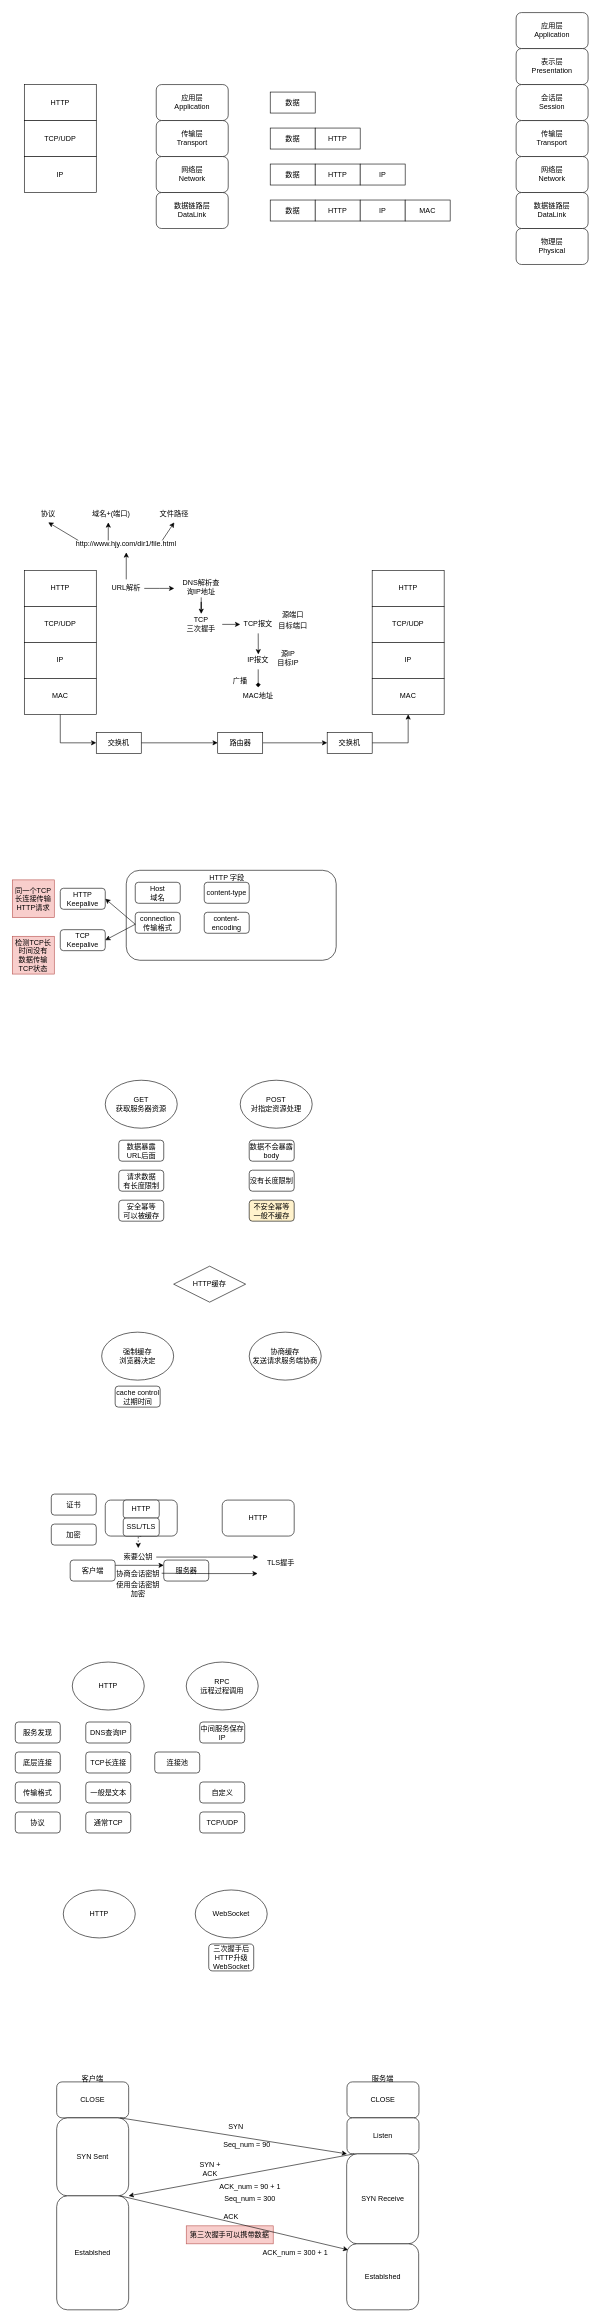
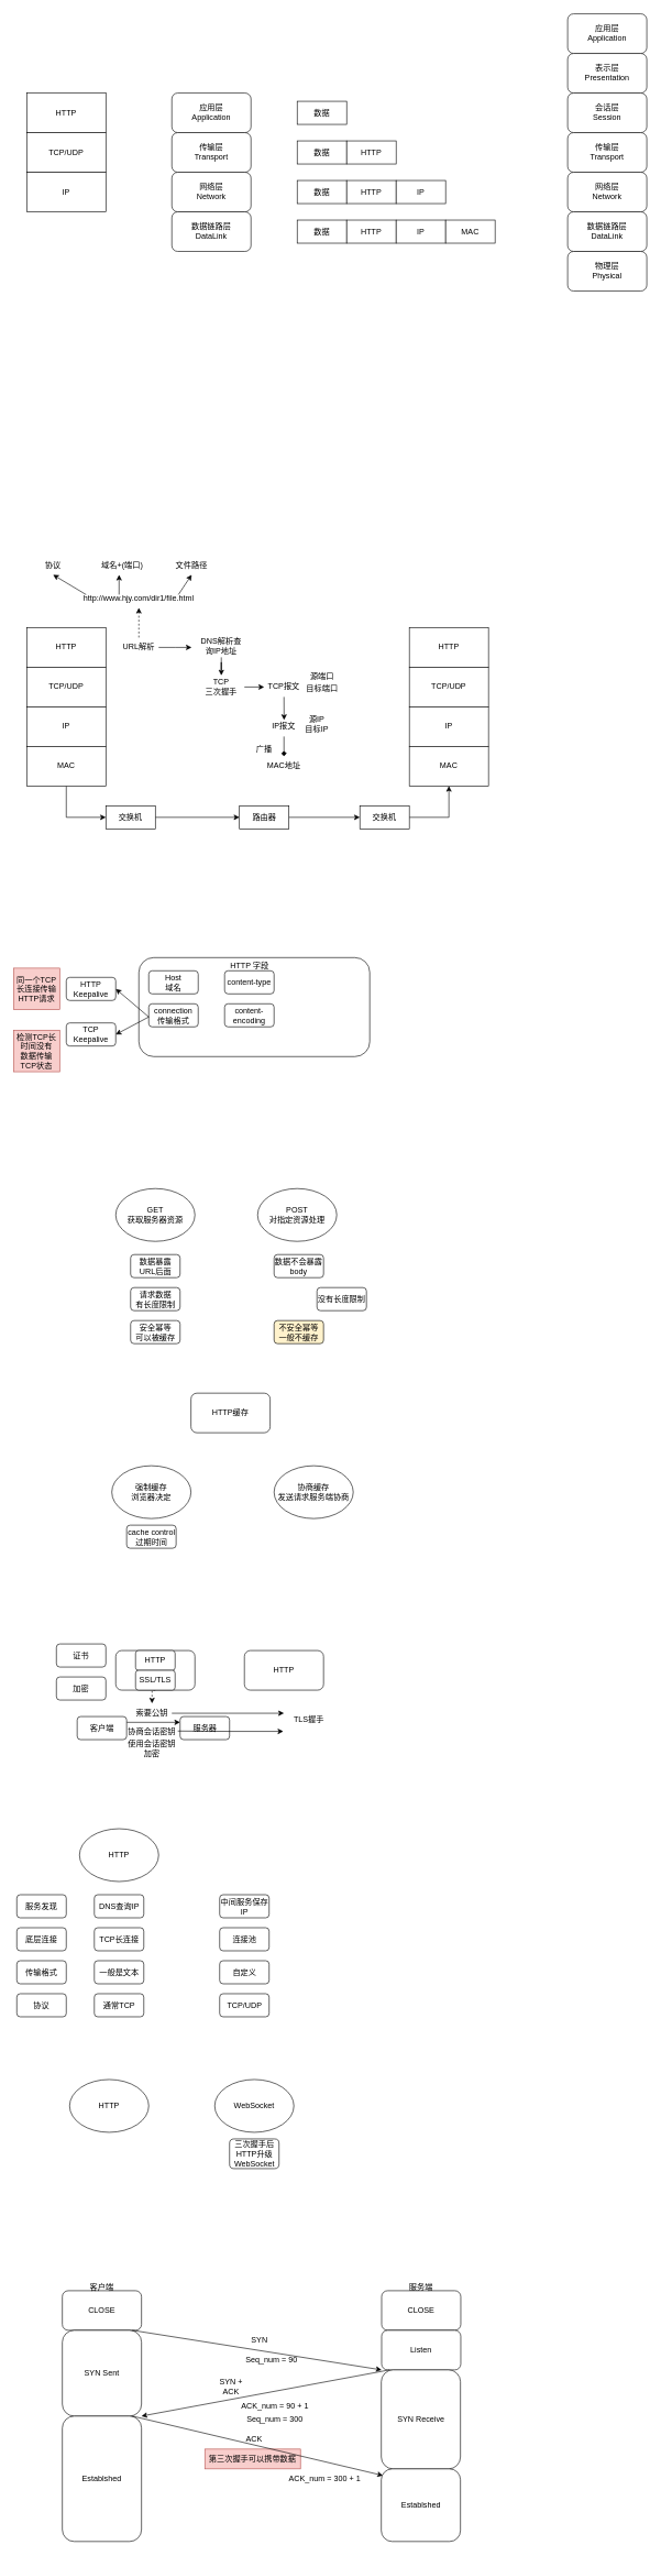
- <mxCell id="33" style="edgeStyle=orthogonalEdgeStyle;rounded=0;orthogonalLoop=1;jettySize=auto;html=1;exitX=0.5;exitY=0;exitDx=0;exitDy=0;entryX=0.5;entryY=1;entryDx=0;entryDy=0;" parent="1" source="35" target="36" edge="1"><mxGeometry relative="1" as="geometry" /></mxCell>
+ <mxCell id="33" style="edgeStyle=orthogonalEdgeStyle;rounded=0;orthogonalLoop=1;jettySize=auto;html=1;exitX=0.5;exitY=0;exitDx=0;exitDy=0;entryX=0.5;entryY=1;entryDx=0;entryDy=0;dashed=1;" parent="1" source="35" target="36" edge="1"><mxGeometry relative="1" as="geometry" /></mxCell>
- <mxCell id="79" value="POST&lt;br&gt;对指定资源处理" style="ellipse;whiteSpace=wrap;html=1;" parent="1" vertex="1"><mxGeometry x="400" y="1800" width="120" height="80" as="geometry" /></mxCell>
+ <mxCell id="79" value="POST&lt;br&gt;对指定资源处理" style="ellipse;whiteSpace=wrap;html=1;" parent="1" vertex="1"><mxGeometry x="390" y="1800" width="120" height="80" as="geometry" /></mxCell>
- <mxCell id="83" value="没有长度限制" style="rounded=1;whiteSpace=wrap;html=1;" parent="1" vertex="1"><mxGeometry x="415" y="1950" width="75" height="35" as="geometry" /></mxCell>
+ <mxCell id="83" value="没有长度限制" style="rounded=1;whiteSpace=wrap;html=1;" parent="1" vertex="1"><mxGeometry x="480" y="1950" width="75" height="35" as="geometry" /></mxCell>
- <mxCell id="86" value="HTTP缓存" style="rhombus;whiteSpace=wrap;html=1;" parent="1" vertex="1"><mxGeometry x="289" y="2110" width="120" height="60" as="geometry" /></mxCell>
+ <mxCell id="86" value="HTTP缓存" style="rounded=1;whiteSpace=wrap;html=1;" parent="1" vertex="1"><mxGeometry x="289" y="2110" width="120" height="60" as="geometry" /></mxCell>
- <mxCell id="107" value="RPC&lt;br&gt;远程过程调用" style="ellipse;whiteSpace=wrap;html=1;" parent="1" vertex="1"><mxGeometry x="310" y="2770" width="120" height="80" as="geometry" /></mxCell>
- <mxCell id="113" value="连接池" style="rounded=1;whiteSpace=wrap;html=1;" parent="1" vertex="1"><mxGeometry x="257.5" y="2920" width="75" height="35" as="geometry" /></mxCell>
+ <mxCell id="113" value="连接池" style="rounded=1;whiteSpace=wrap;html=1;" parent="1" vertex="1"><mxGeometry x="332.5" y="2920" width="75" height="35" as="geometry" /></mxCell>
